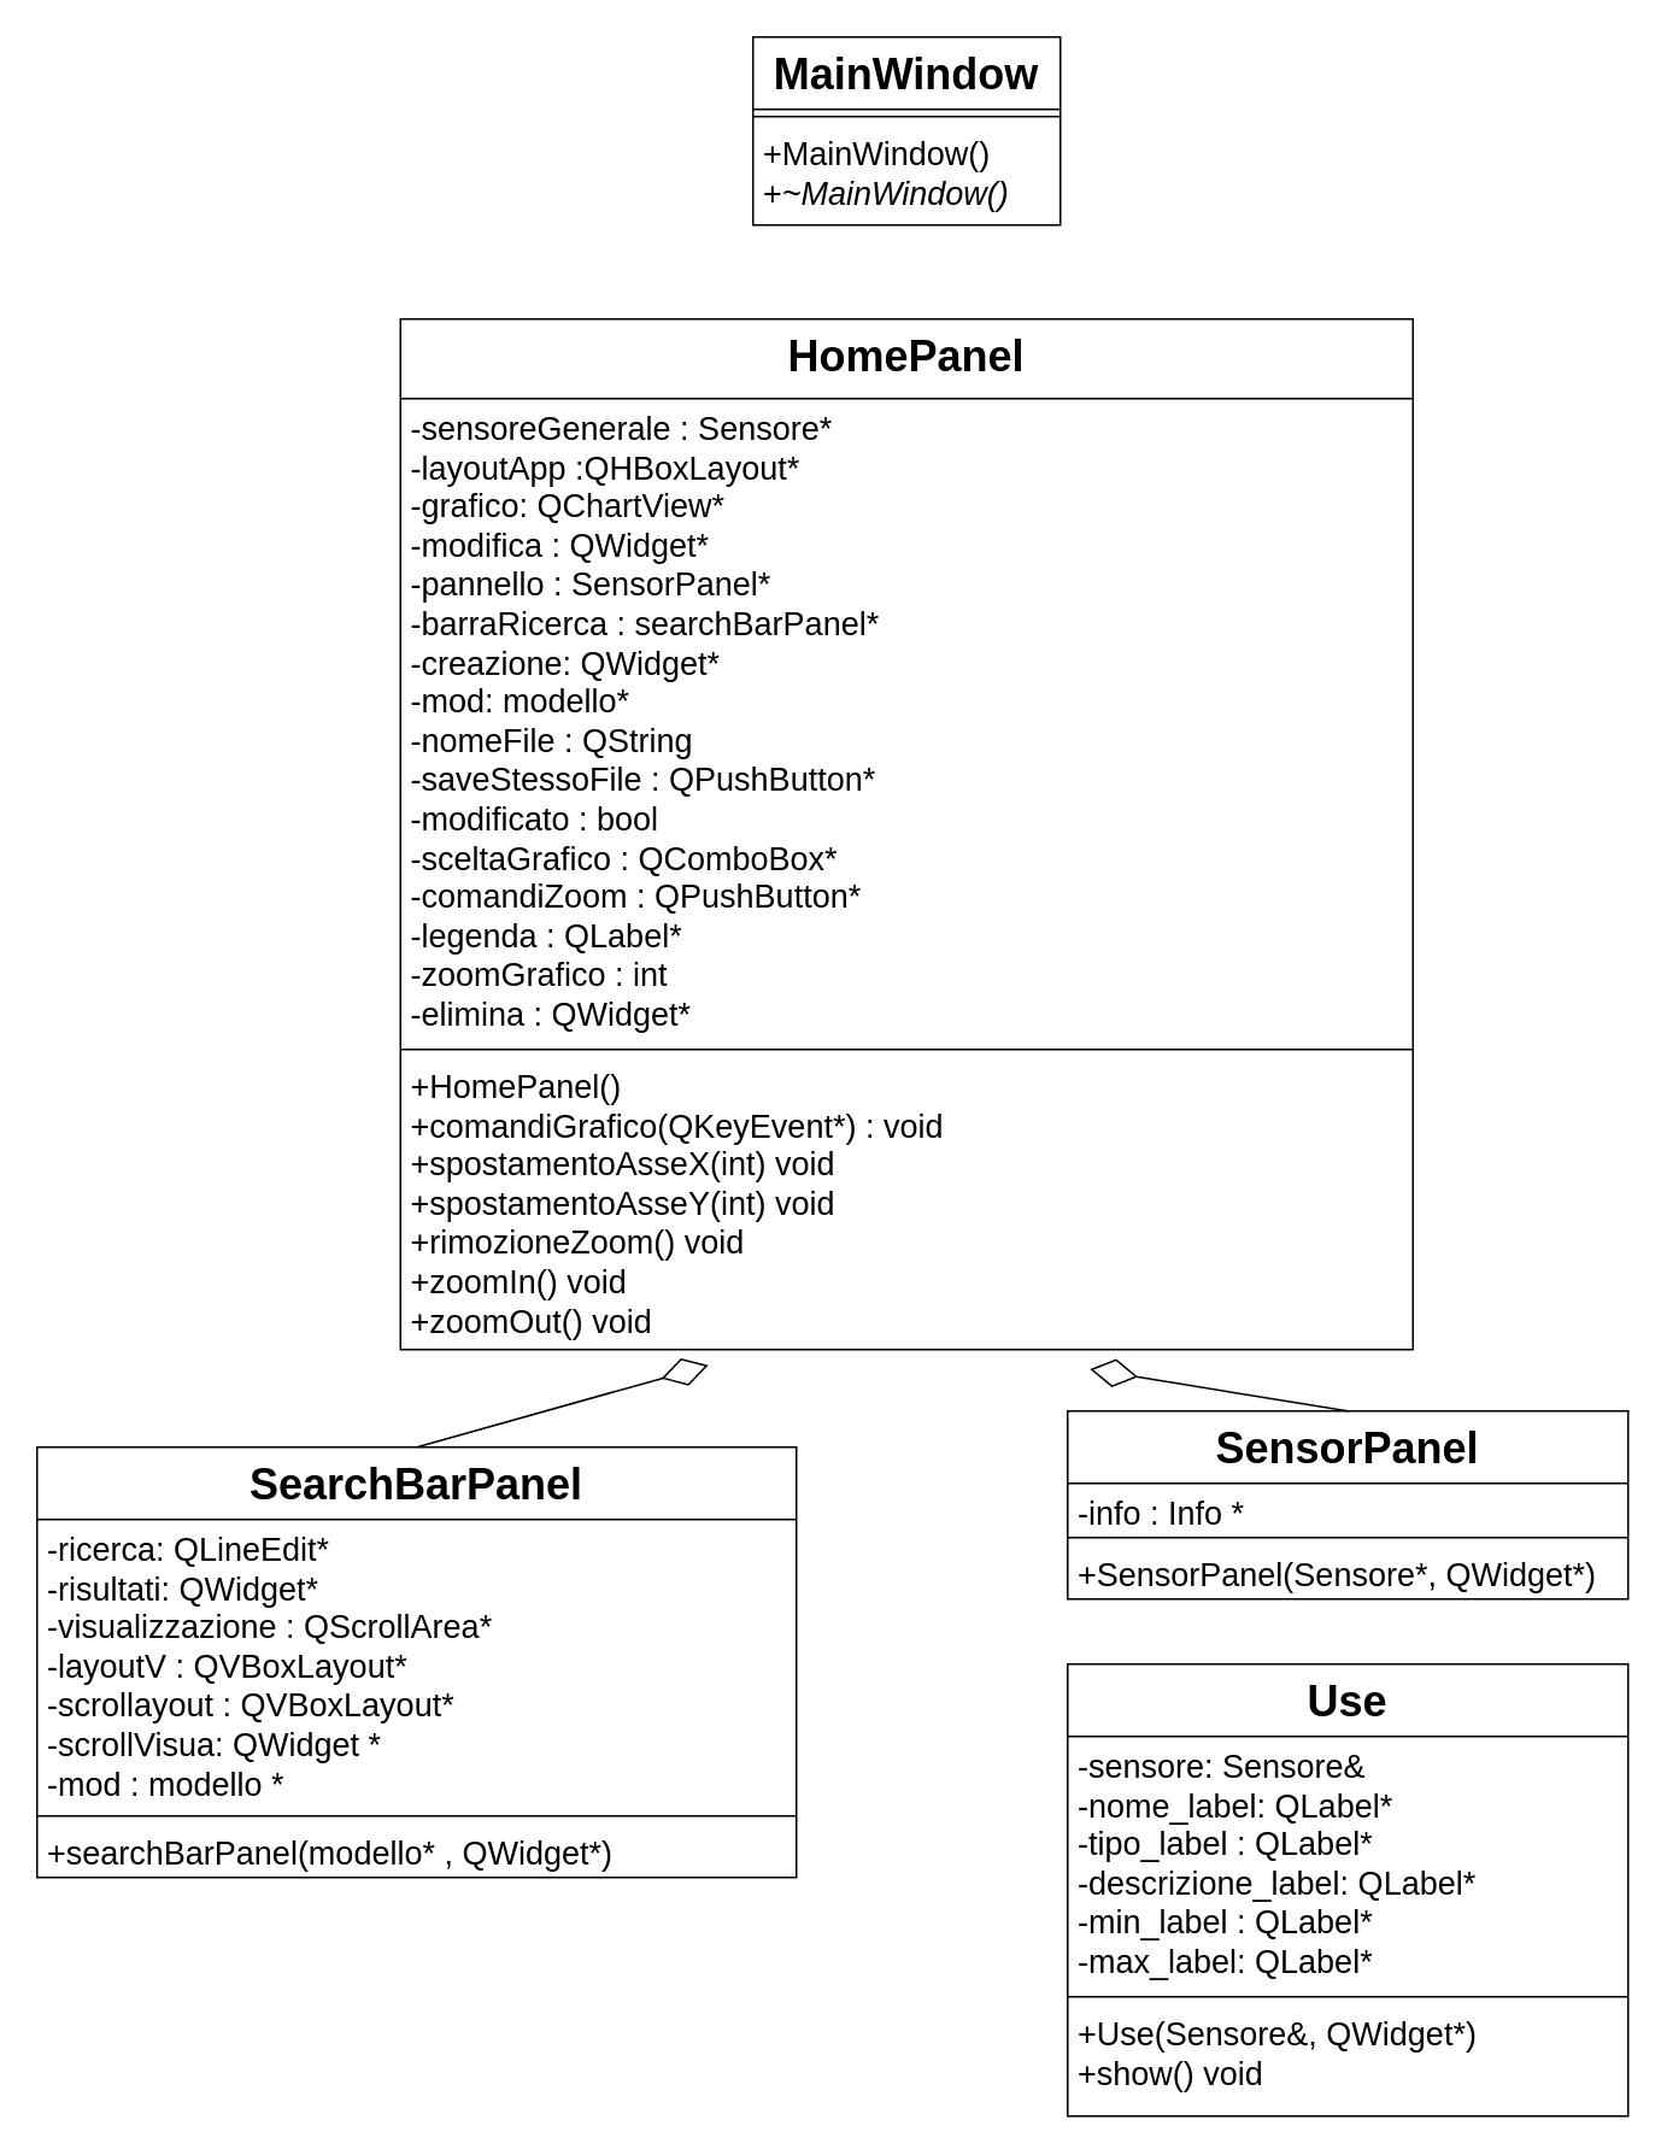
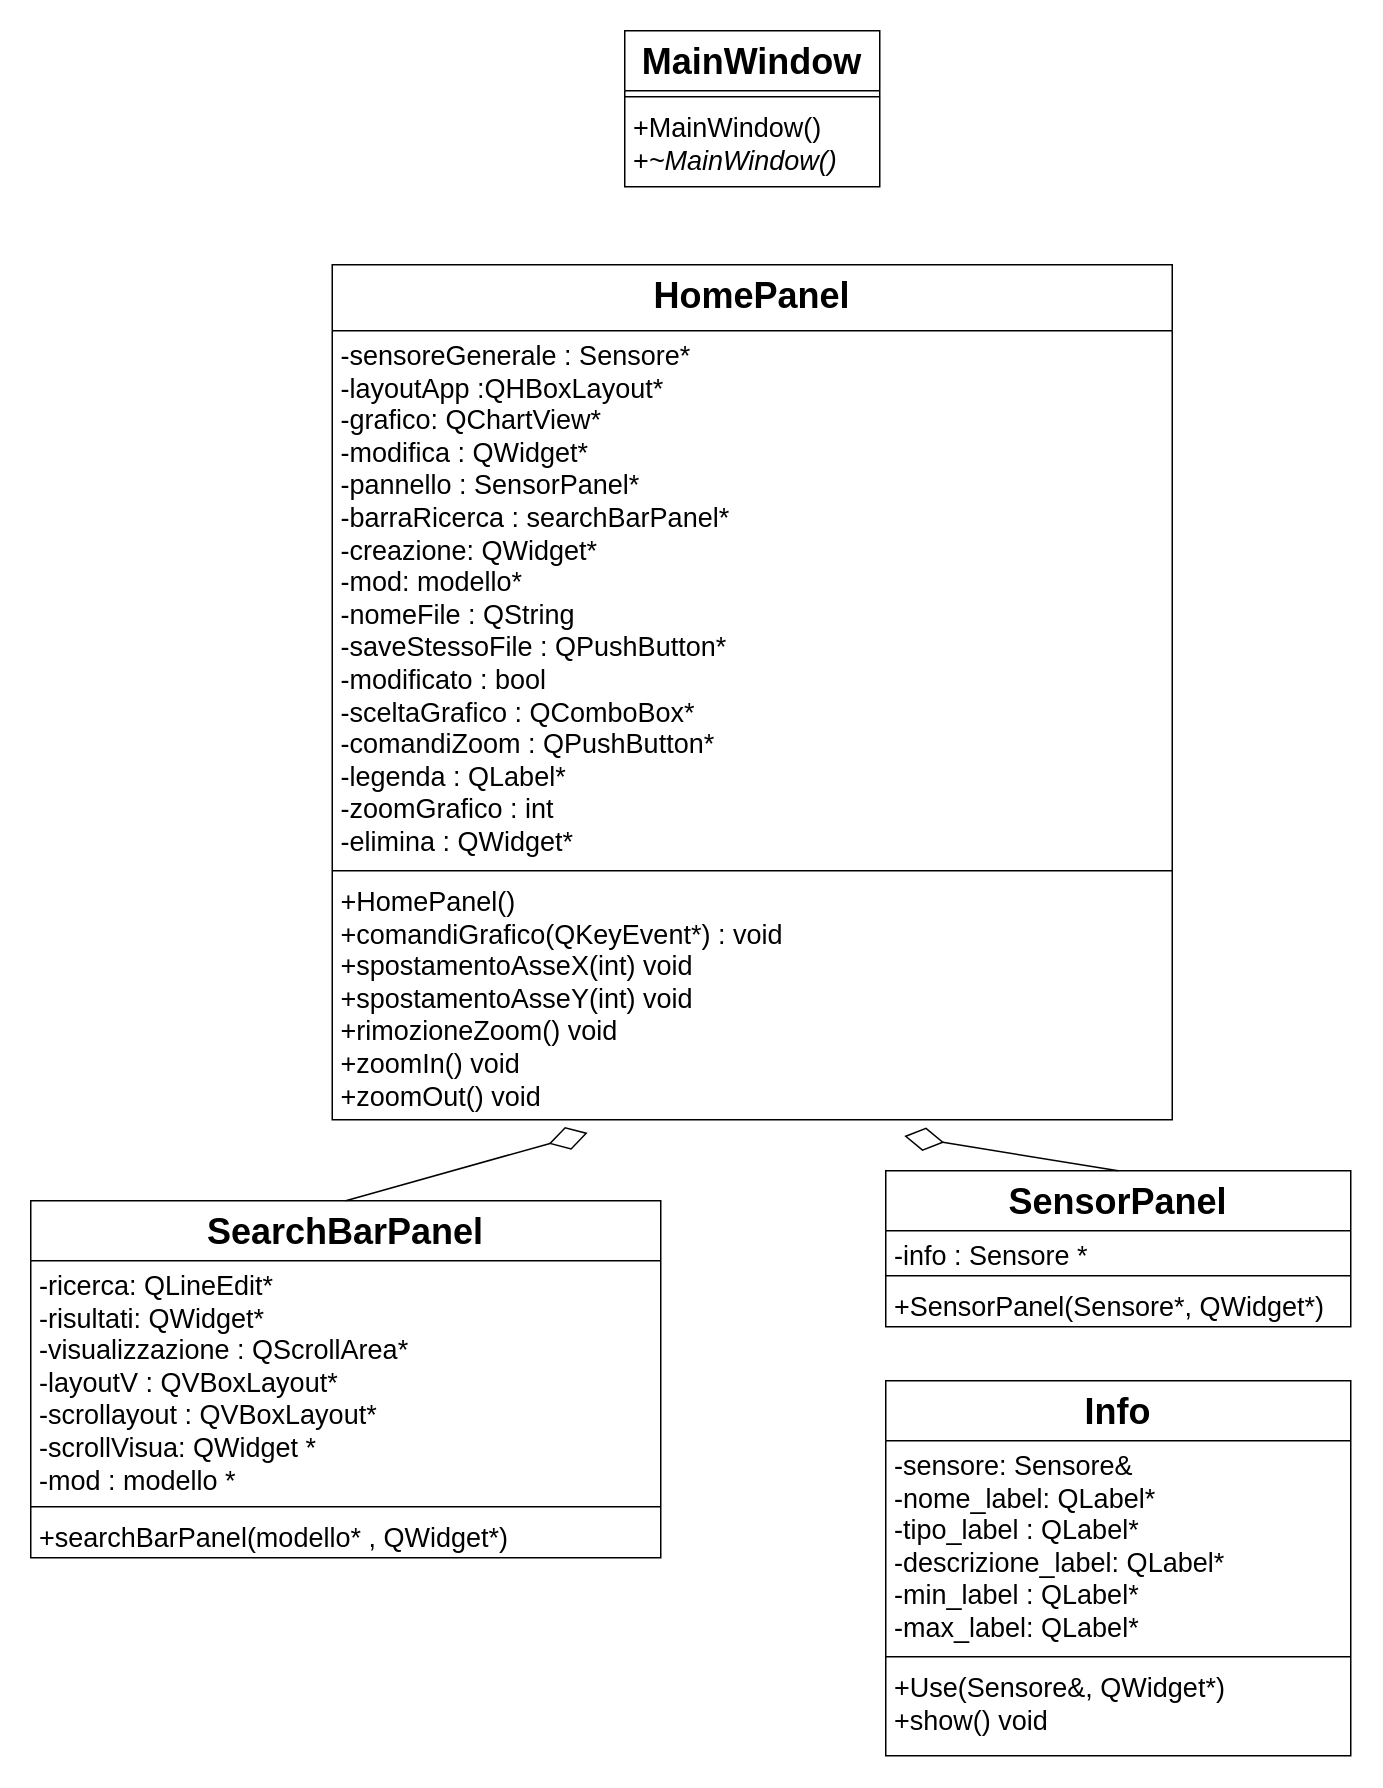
- <mxCell id="6" value="&lt;font style=&quot;font-size: 18px;&quot;&gt;-info : Info *&lt;/font&gt;" style="text;strokeColor=none;fillColor=none;align=left;verticalAlign=top;spacingLeft=4;spacingRight=4;overflow=hidden;rotatable=0;points=[[0,0.5],[1,0.5]];portConstraint=eastwest;whiteSpace=wrap;html=1;" parent="5" vertex="1"><mxGeometry y="40" width="310" height="26" as="geometry" /></mxCell>
+ <mxCell id="6" value="&lt;font style=&quot;font-size: 18px;&quot;&gt;-info : Sensore *&lt;/font&gt;" style="text;strokeColor=none;fillColor=none;align=left;verticalAlign=top;spacingLeft=4;spacingRight=4;overflow=hidden;rotatable=0;points=[[0,0.5],[1,0.5]];portConstraint=eastwest;whiteSpace=wrap;html=1;" parent="5" vertex="1"><mxGeometry y="40" width="310" height="26" as="geometry" /></mxCell>
- <mxCell id="13" value="&lt;font style=&quot;font-size: 24px;&quot;&gt;Use&lt;/font&gt;" style="swimlane;fontStyle=1;align=center;verticalAlign=top;childLayout=stackLayout;horizontal=1;startSize=40;horizontalStack=0;resizeParent=1;resizeParentMax=0;resizeLast=0;collapsible=1;marginBottom=0;whiteSpace=wrap;html=1;" parent="1" vertex="1"><mxGeometry x="590" y="920" width="310" height="250" as="geometry" /></mxCell>
+ <mxCell id="13" value="&lt;font style=&quot;font-size: 24px;&quot;&gt;Info&lt;/font&gt;" style="swimlane;fontStyle=1;align=center;verticalAlign=top;childLayout=stackLayout;horizontal=1;startSize=40;horizontalStack=0;resizeParent=1;resizeParentMax=0;resizeLast=0;collapsible=1;marginBottom=0;whiteSpace=wrap;html=1;" parent="1" vertex="1"><mxGeometry x="590" y="920" width="310" height="250" as="geometry" /></mxCell>
